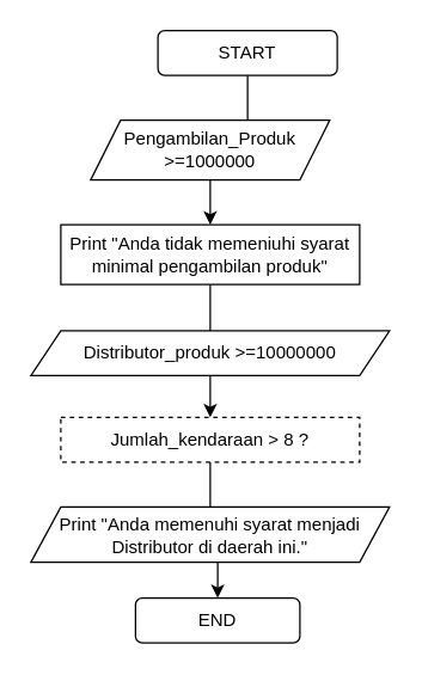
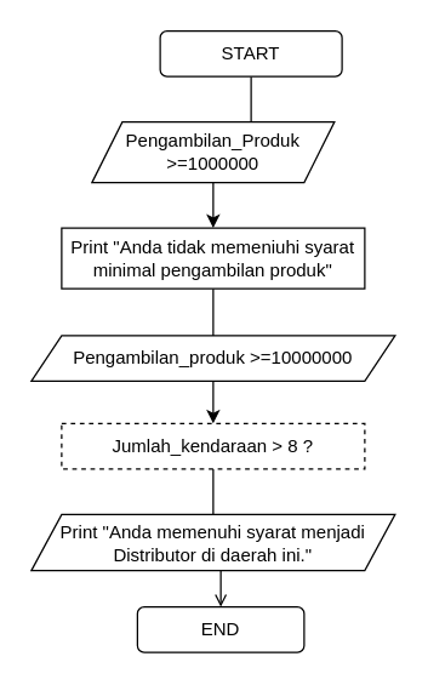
- <mxCell id="8" value="Distributor_produk &amp;gt;=10000000" style="shape=parallelogram;perimeter=parallelogramPerimeter;whiteSpace=wrap;html=1;fixedSize=1;" vertex="1" parent="1"><mxGeometry x="20" y="221" width="240" height="30" as="geometry" /></mxCell>
+ <mxCell id="8" value="Pengambilan_produk &amp;gt;=10000000" style="shape=parallelogram;perimeter=parallelogramPerimeter;whiteSpace=wrap;html=1;fixedSize=1;" vertex="1" parent="1"><mxGeometry x="20" y="221" width="240" height="30" as="geometry" /></mxCell>
- <mxCell id="9" value="" style="edgeStyle=orthogonalEdgeStyle;rounded=0;orthogonalLoop=1;jettySize=auto;html=1;" edge="1" parent="1" source="10" target="12"><mxGeometry relative="1" as="geometry" /></mxCell>
+ <mxCell id="9" value="" style="edgeStyle=orthogonalEdgeStyle;rounded=0;orthogonalLoop=1;jettySize=auto;html=1;endArrow=open;" edge="1" parent="1" source="10" target="12"><mxGeometry relative="1" as="geometry" /></mxCell>
